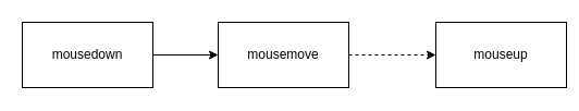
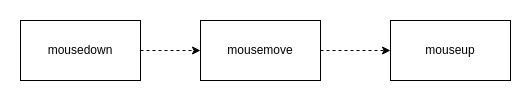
- <mxCell id="2" value="" style="edgeStyle=orthogonalEdgeStyle;rounded=0;orthogonalLoop=1;jettySize=auto;html=1;" edge="1" parent="1" source="3" target="5"><mxGeometry relative="1" as="geometry" /></mxCell>
+ <mxCell id="2" value="" style="edgeStyle=orthogonalEdgeStyle;rounded=0;orthogonalLoop=1;jettySize=auto;html=1;dashed=1;" edge="1" parent="1" source="3" target="5"><mxGeometry relative="1" as="geometry" /></mxCell>
- <mxCell id="6" value="mouseup" style="rounded=0;whiteSpace=wrap;html=1;" vertex="1" parent="1"><mxGeometry x="400" y="20" width="120" height="60" as="geometry" /></mxCell>
+ <mxCell id="6" value="mouseup" style="rounded=0;whiteSpace=wrap;html=1;" vertex="1" parent="1"><mxGeometry x="390" y="20" width="120" height="60" as="geometry" /></mxCell>
